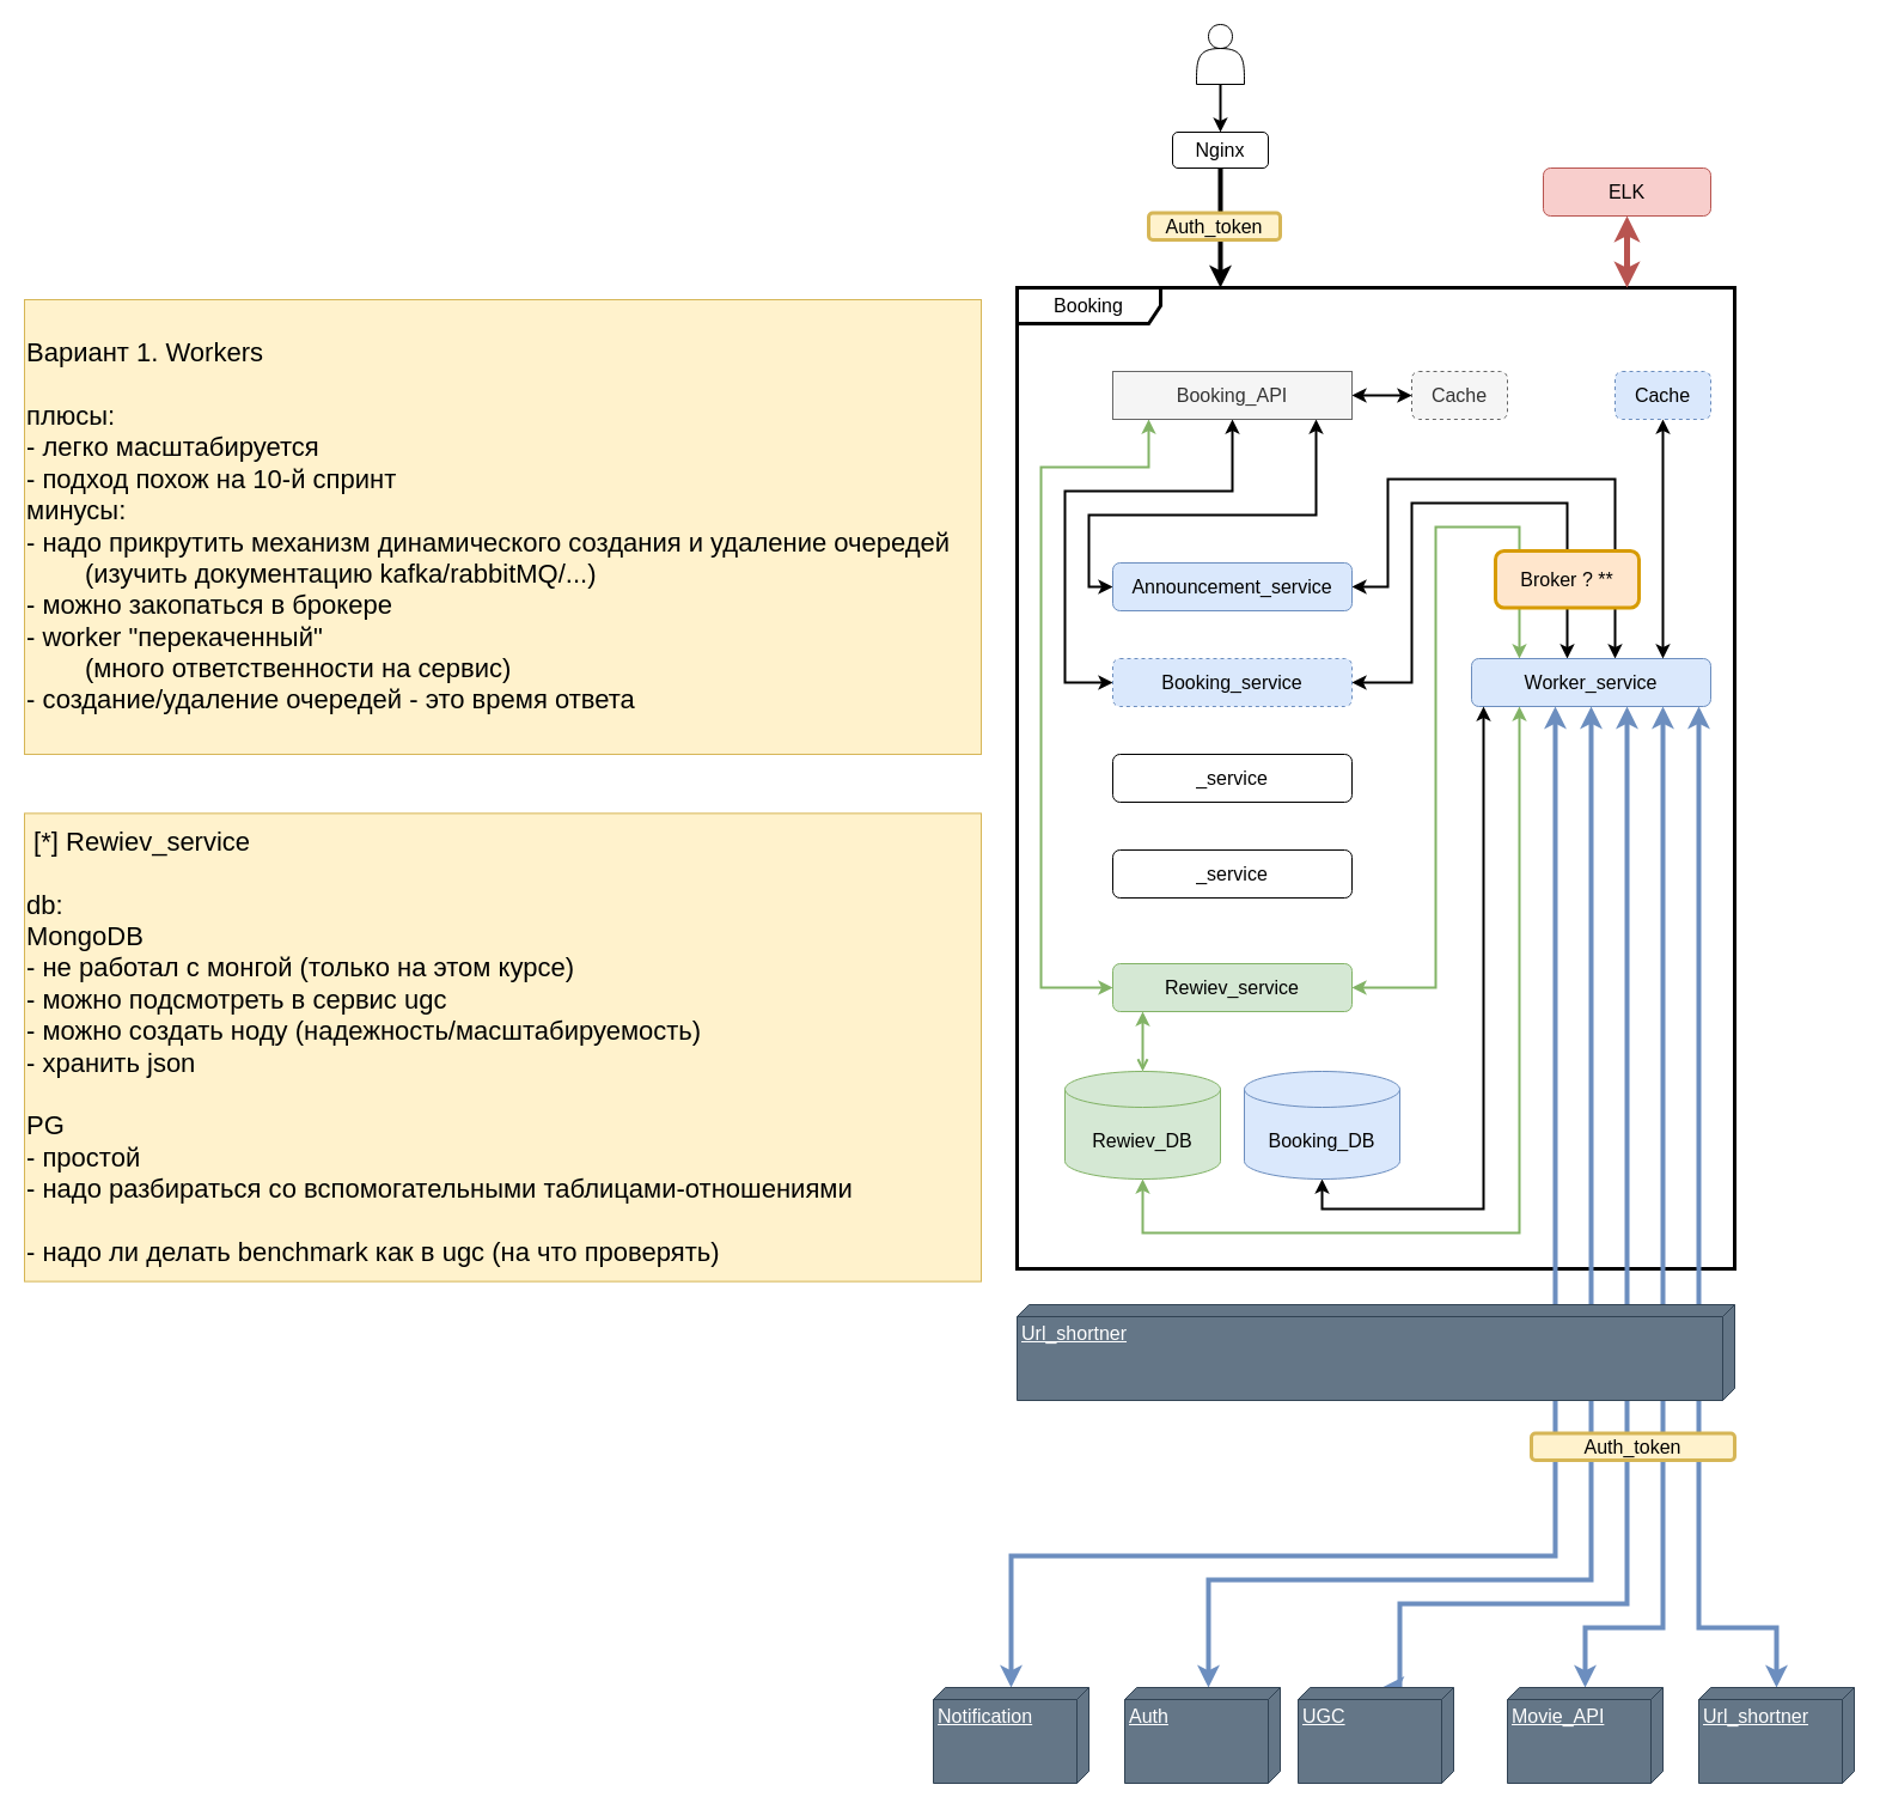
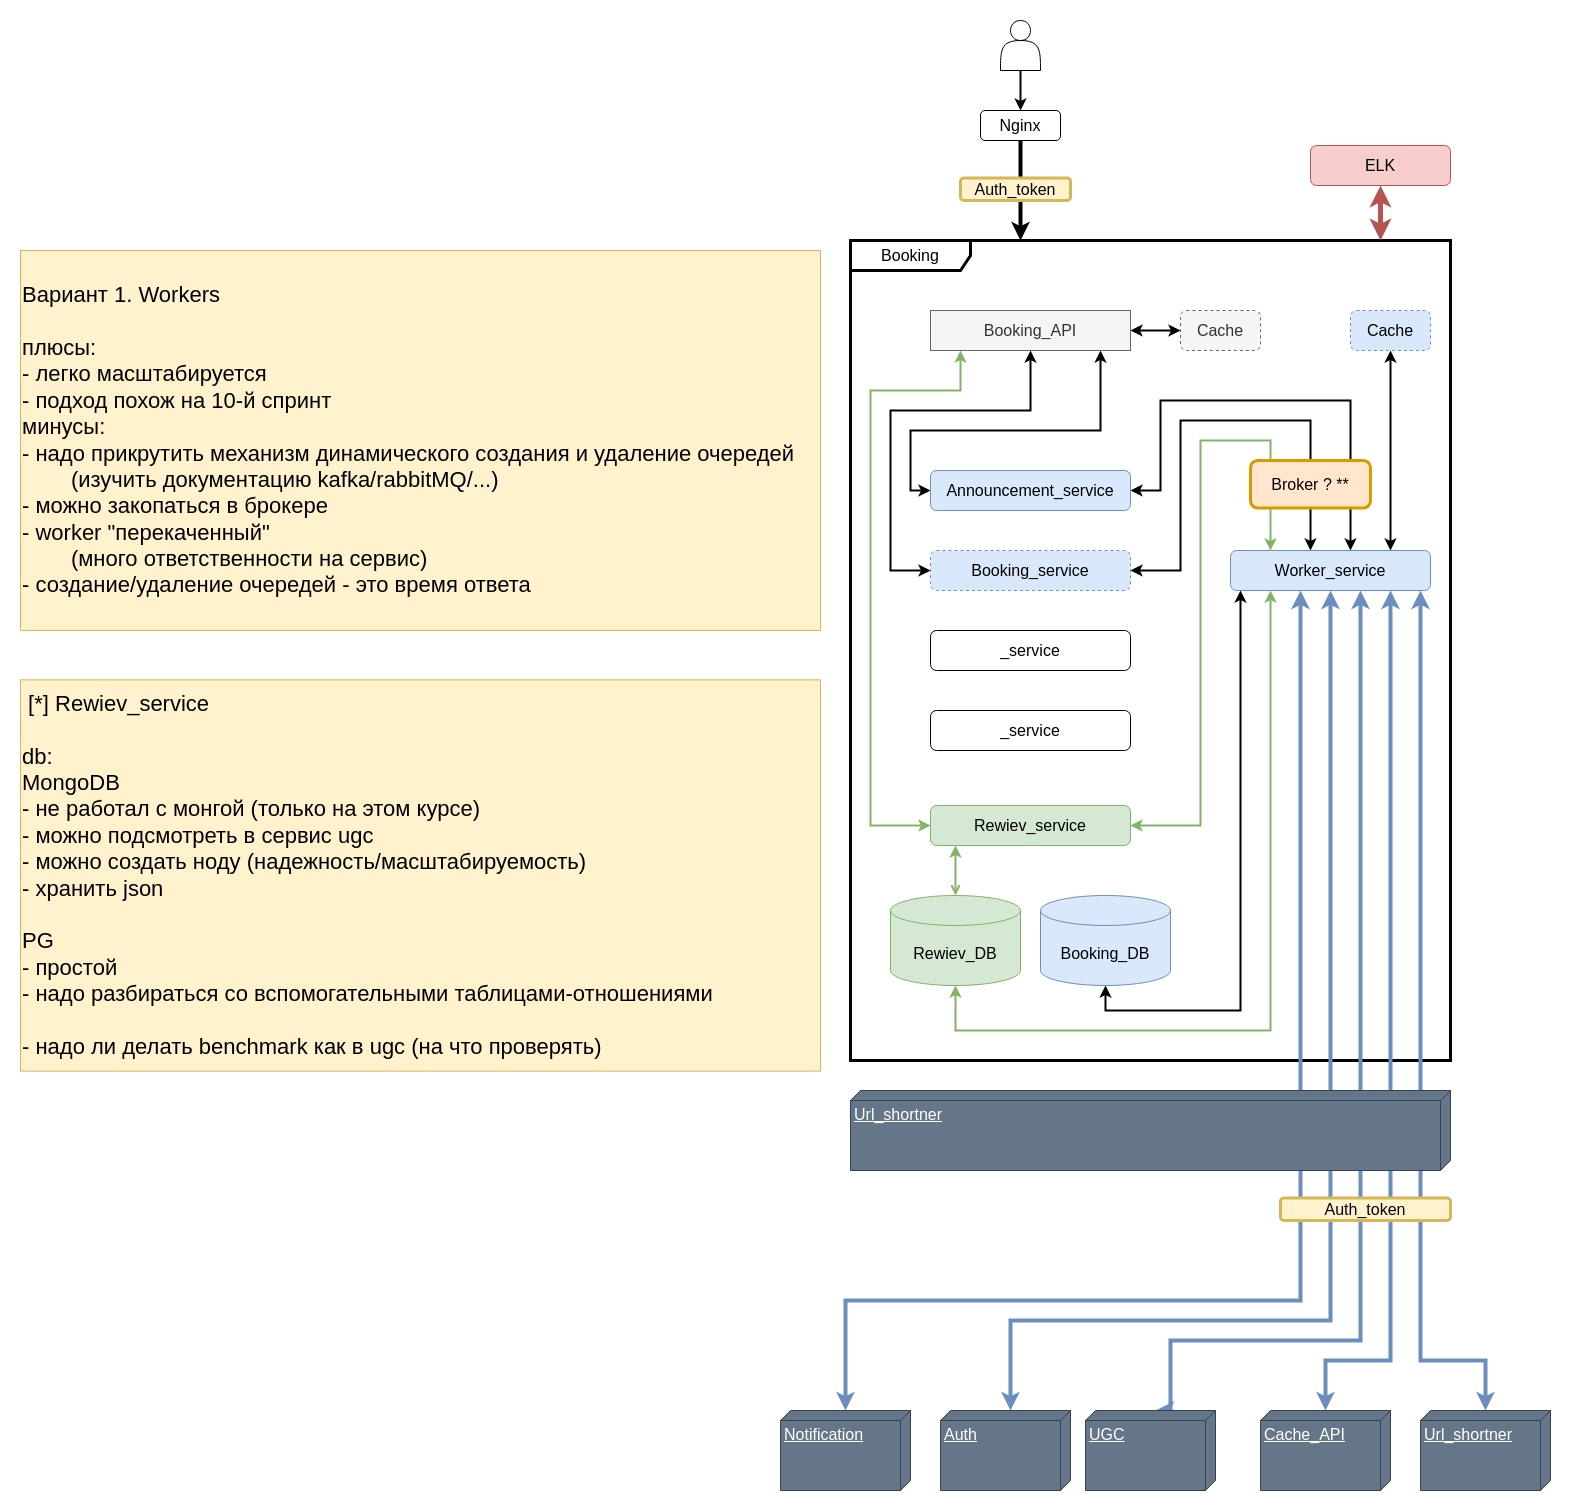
- <mxCell id="31" value="ELK" style="rounded=1;whiteSpace=wrap;html=1;fontSize=16;fillColor=#f8cecc;strokeColor=#b85450;" parent="1" vertex="1"><mxGeometry x="1290" y="140" width="140" height="40" as="geometry" /></mxCell>
+ <mxCell id="31" value="ELK" style="rounded=1;whiteSpace=wrap;html=1;fontSize=16;fillColor=#f8cecc;strokeColor=#b85450;" parent="1" vertex="1"><mxGeometry x="1310" y="145" width="140" height="40" as="geometry" /></mxCell>
- <mxCell id="37" value="Movie_API" style="verticalAlign=top;align=left;spacingTop=8;spacingLeft=2;spacingRight=12;shape=cube;size=10;direction=south;fontStyle=4;html=1;fontSize=16;fillColor=#647687;fontColor=#ffffff;strokeColor=#314354;" parent="1" vertex="1"><mxGeometry x="1260" y="1410" width="130" height="80" as="geometry" /></mxCell>
+ <mxCell id="37" value="Cache_API" style="verticalAlign=top;align=left;spacingTop=8;spacingLeft=2;spacingRight=12;shape=cube;size=10;direction=south;fontStyle=4;html=1;fontSize=16;fillColor=#647687;fontColor=#ffffff;strokeColor=#314354;" parent="1" vertex="1"><mxGeometry x="1260" y="1410" width="130" height="80" as="geometry" /></mxCell>
